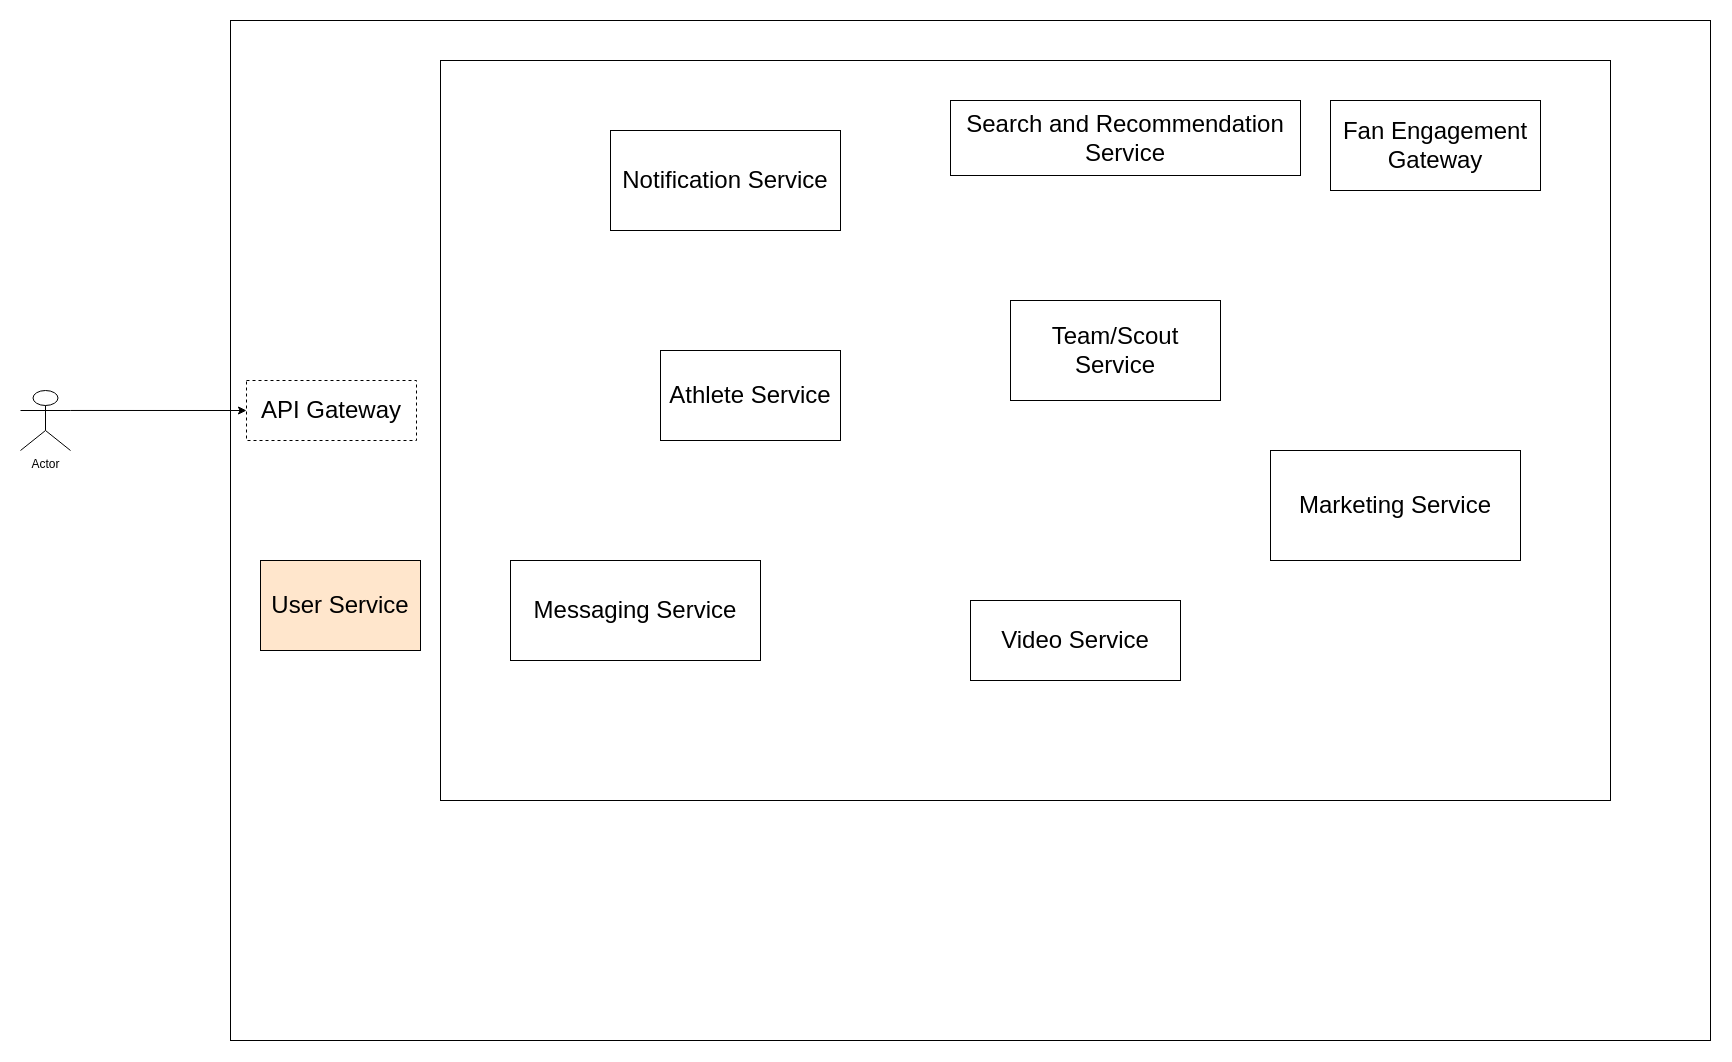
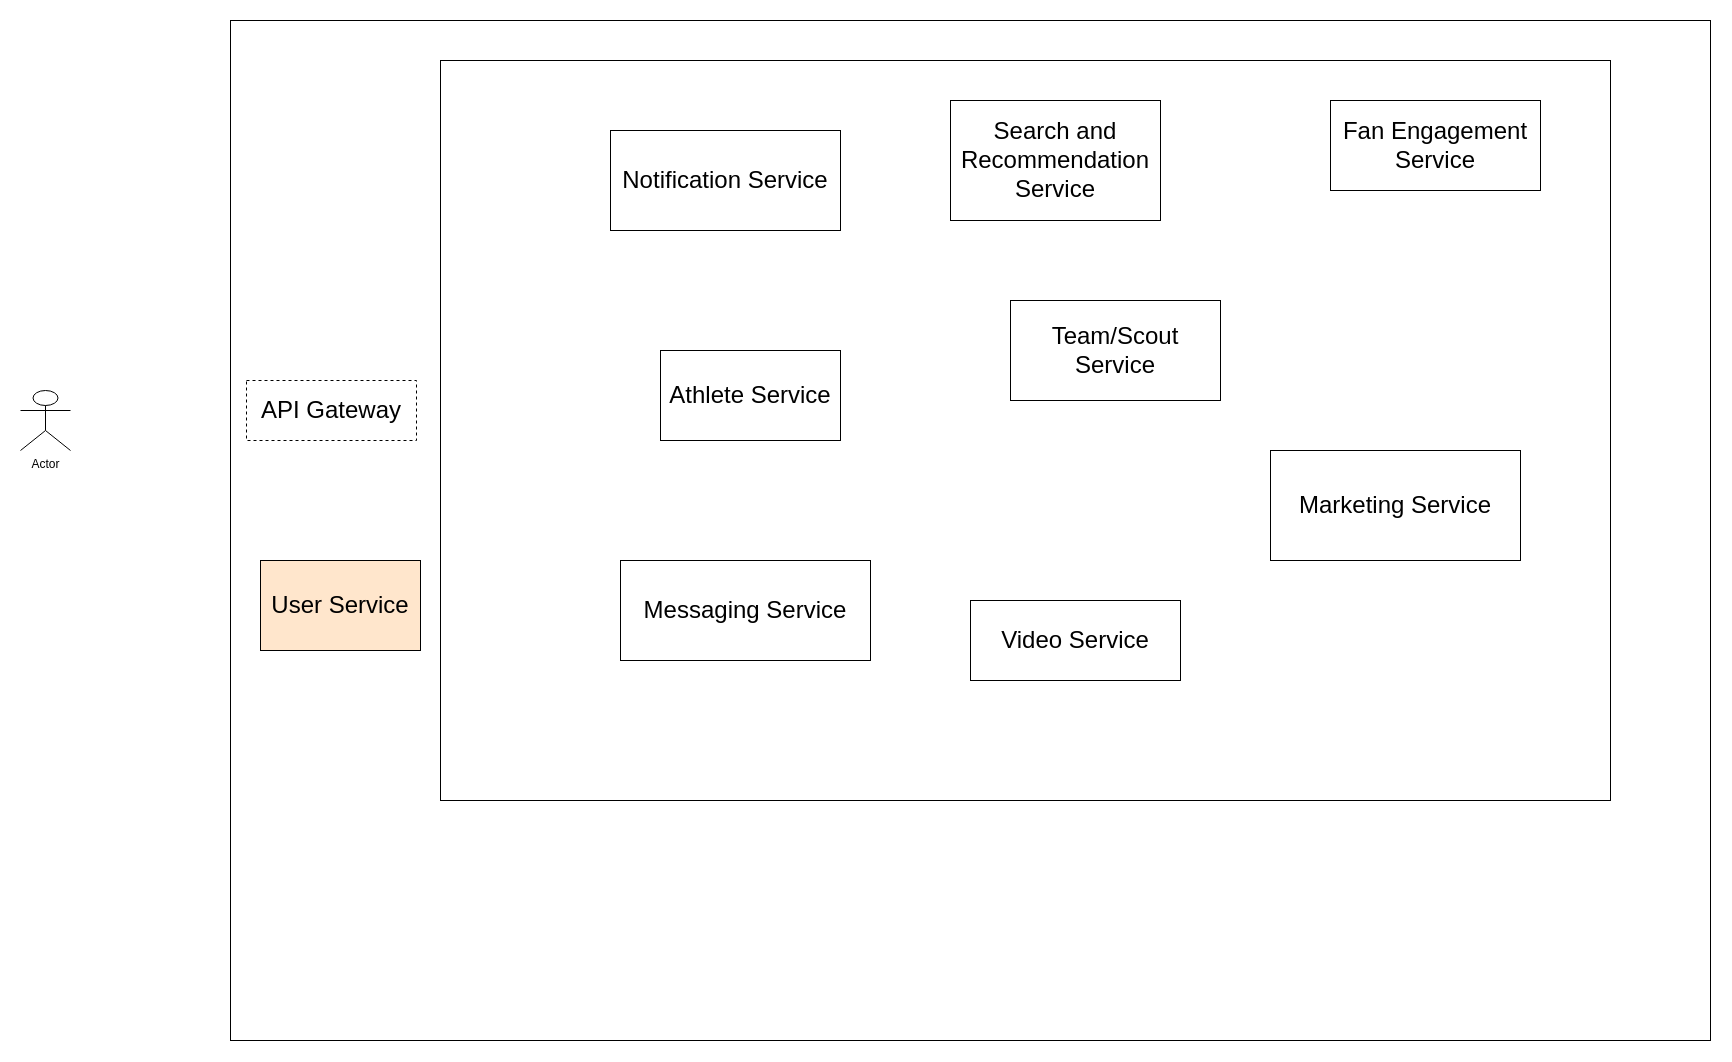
- <mxCell id="12" value="&lt;font style=&quot;font-size: 24px;&quot;&gt;Search and Recommendation Service&lt;/font&gt;" style="rounded=0;whiteSpace=wrap;html=1;" vertex="1" parent="1"><mxGeometry x="950" y="100" width="350" height="75" as="geometry" /></mxCell>
+ <mxCell id="12" value="&lt;font style=&quot;font-size: 24px;&quot;&gt;Search and Recommendation Service&lt;/font&gt;" style="rounded=0;whiteSpace=wrap;html=1;" vertex="1" parent="1"><mxGeometry x="950" y="100" width="210" height="120" as="geometry" /></mxCell>
- <mxCell id="14" value="&lt;font style=&quot;font-size: 24px;&quot;&gt;Fan Engagement Gateway&lt;/font&gt;" style="rounded=0;whiteSpace=wrap;html=1;" vertex="1" parent="1"><mxGeometry x="1330" y="100" width="210" height="90" as="geometry" /></mxCell>
+ <mxCell id="14" value="&lt;font style=&quot;font-size: 24px;&quot;&gt;Fan Engagement Service&lt;/font&gt;" style="rounded=0;whiteSpace=wrap;html=1;" vertex="1" parent="1"><mxGeometry x="1330" y="100" width="210" height="90" as="geometry" /></mxCell>
- <mxCell id="5" value="" style="endArrow=classic;html=1;rounded=0;exitX=1;exitY=0.333;exitDx=0;exitDy=0;exitPerimeter=0;entryX=0;entryY=0.5;entryDx=0;entryDy=0;" edge="1" parent="1" source="4" target="3"><mxGeometry width="50" height="50" relative="1" as="geometry"><mxPoint x="590" y="570" as="sourcePoint" /><mxPoint x="640" y="520" as="targetPoint" /></mxGeometry></mxCell>
- <mxCell id="11" value="&lt;font style=&quot;font-size: 24px;&quot;&gt;Messaging Service&lt;/font&gt;" style="rounded=0;whiteSpace=wrap;html=1;" vertex="1" parent="1"><mxGeometry x="510" y="560" width="250" height="100" as="geometry" /></mxCell>
+ <mxCell id="11" value="&lt;font style=&quot;font-size: 24px;&quot;&gt;Messaging Service&lt;/font&gt;" style="rounded=0;whiteSpace=wrap;html=1;" vertex="1" parent="1"><mxGeometry x="620" y="560" width="250" height="100" as="geometry" /></mxCell>
